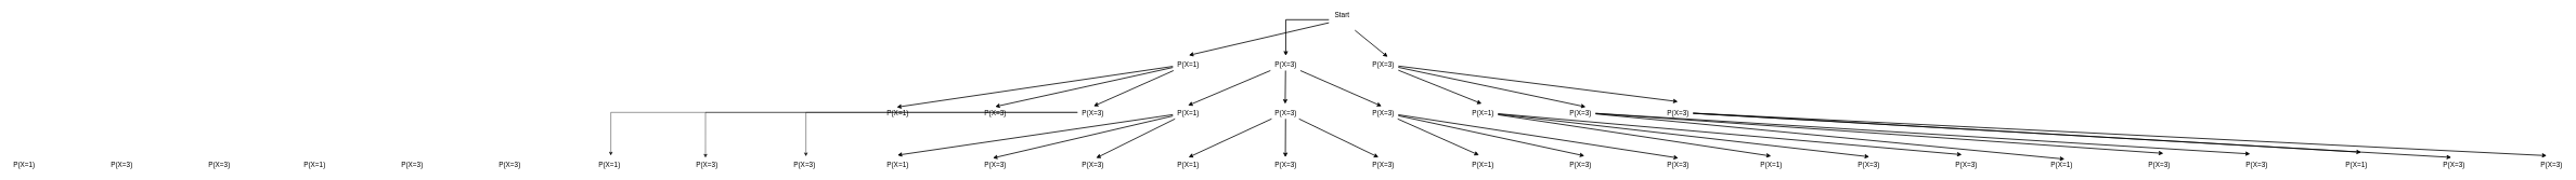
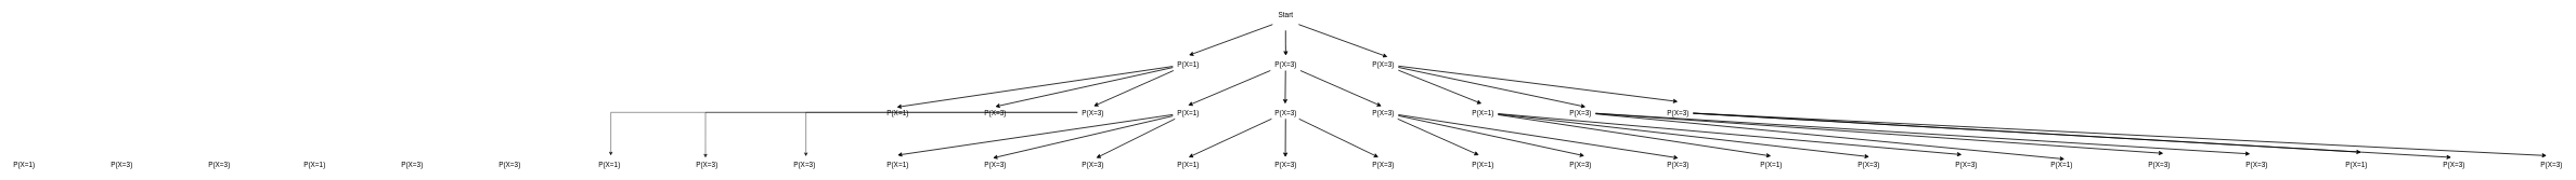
- <mxCell id="2" value="&lt;font style=&quot;font-size: 16px;&quot;&gt;Start&lt;/font&gt;&lt;div style=&quot;font-size: 16px;&quot;&gt;&lt;br style=&quot;font-size: 16px;&quot;&gt;&lt;/div&gt;" style="text;html=1;align=center;verticalAlign=middle;resizable=0;points=[];autosize=1;strokeColor=none;fillColor=none;fontSize=16;strokeWidth=2;" vertex="1" parent="1"><mxGeometry x="3065" y="20" width="60" height="50" as="geometry" /></mxCell>
+ <mxCell id="2" value="&lt;font style=&quot;font-size: 16px;&quot;&gt;Start&lt;/font&gt;&lt;div style=&quot;font-size: 16px;&quot;&gt;&lt;br style=&quot;font-size: 16px;&quot;&gt;&lt;/div&gt;" style="text;html=1;align=center;verticalAlign=middle;resizable=0;points=[];autosize=1;strokeColor=none;fillColor=none;fontSize=16;strokeWidth=2;" vertex="1" parent="1"><mxGeometry x="2935" y="20" width="60" height="50" as="geometry" /></mxCell>
